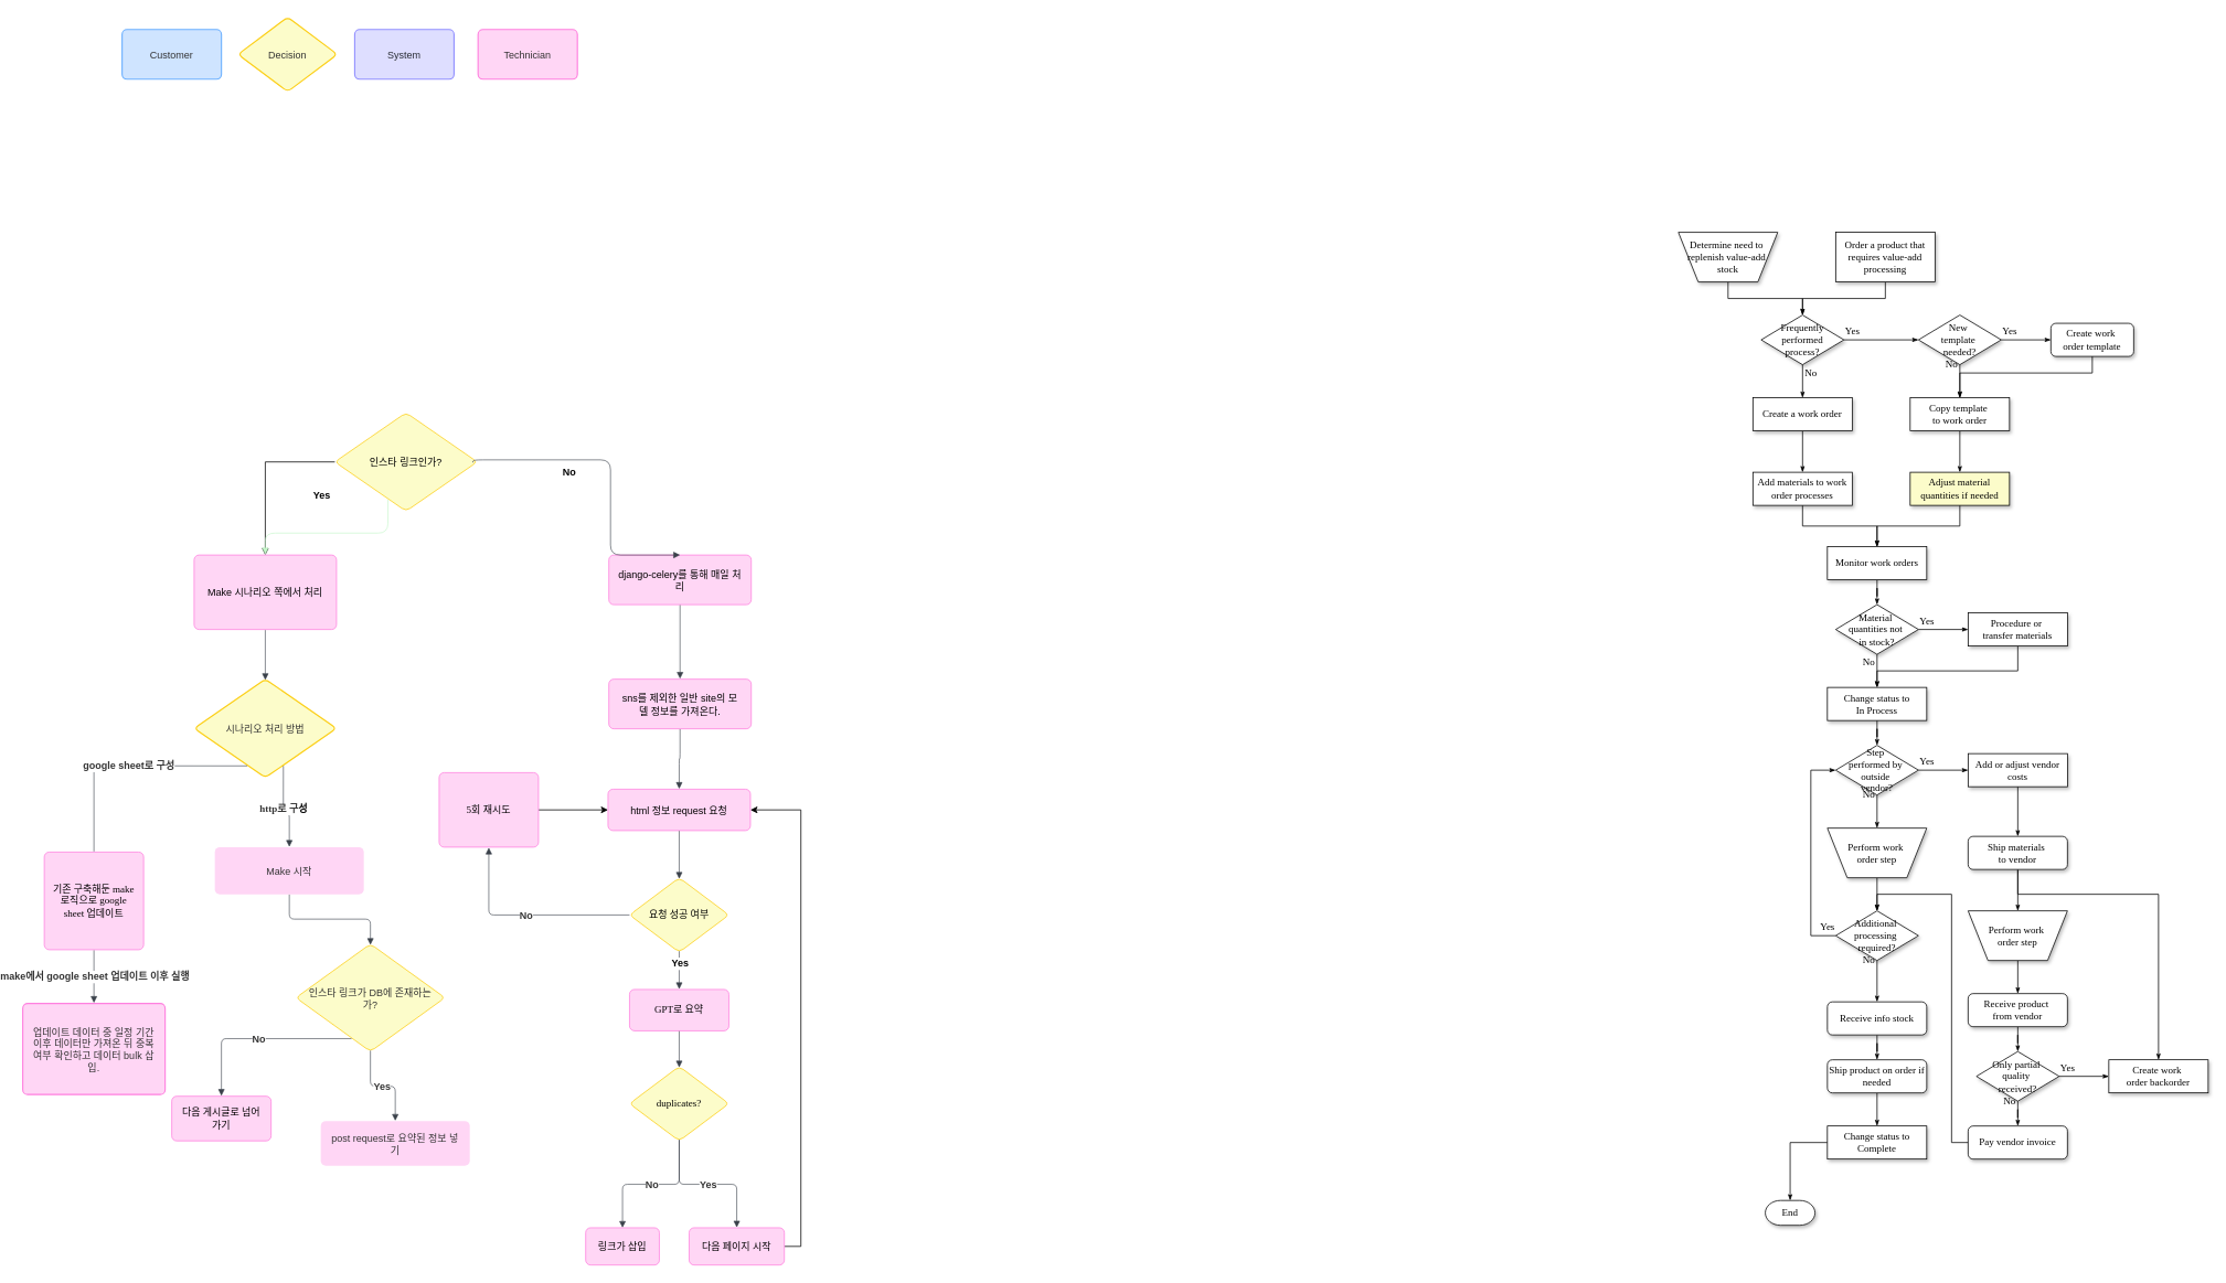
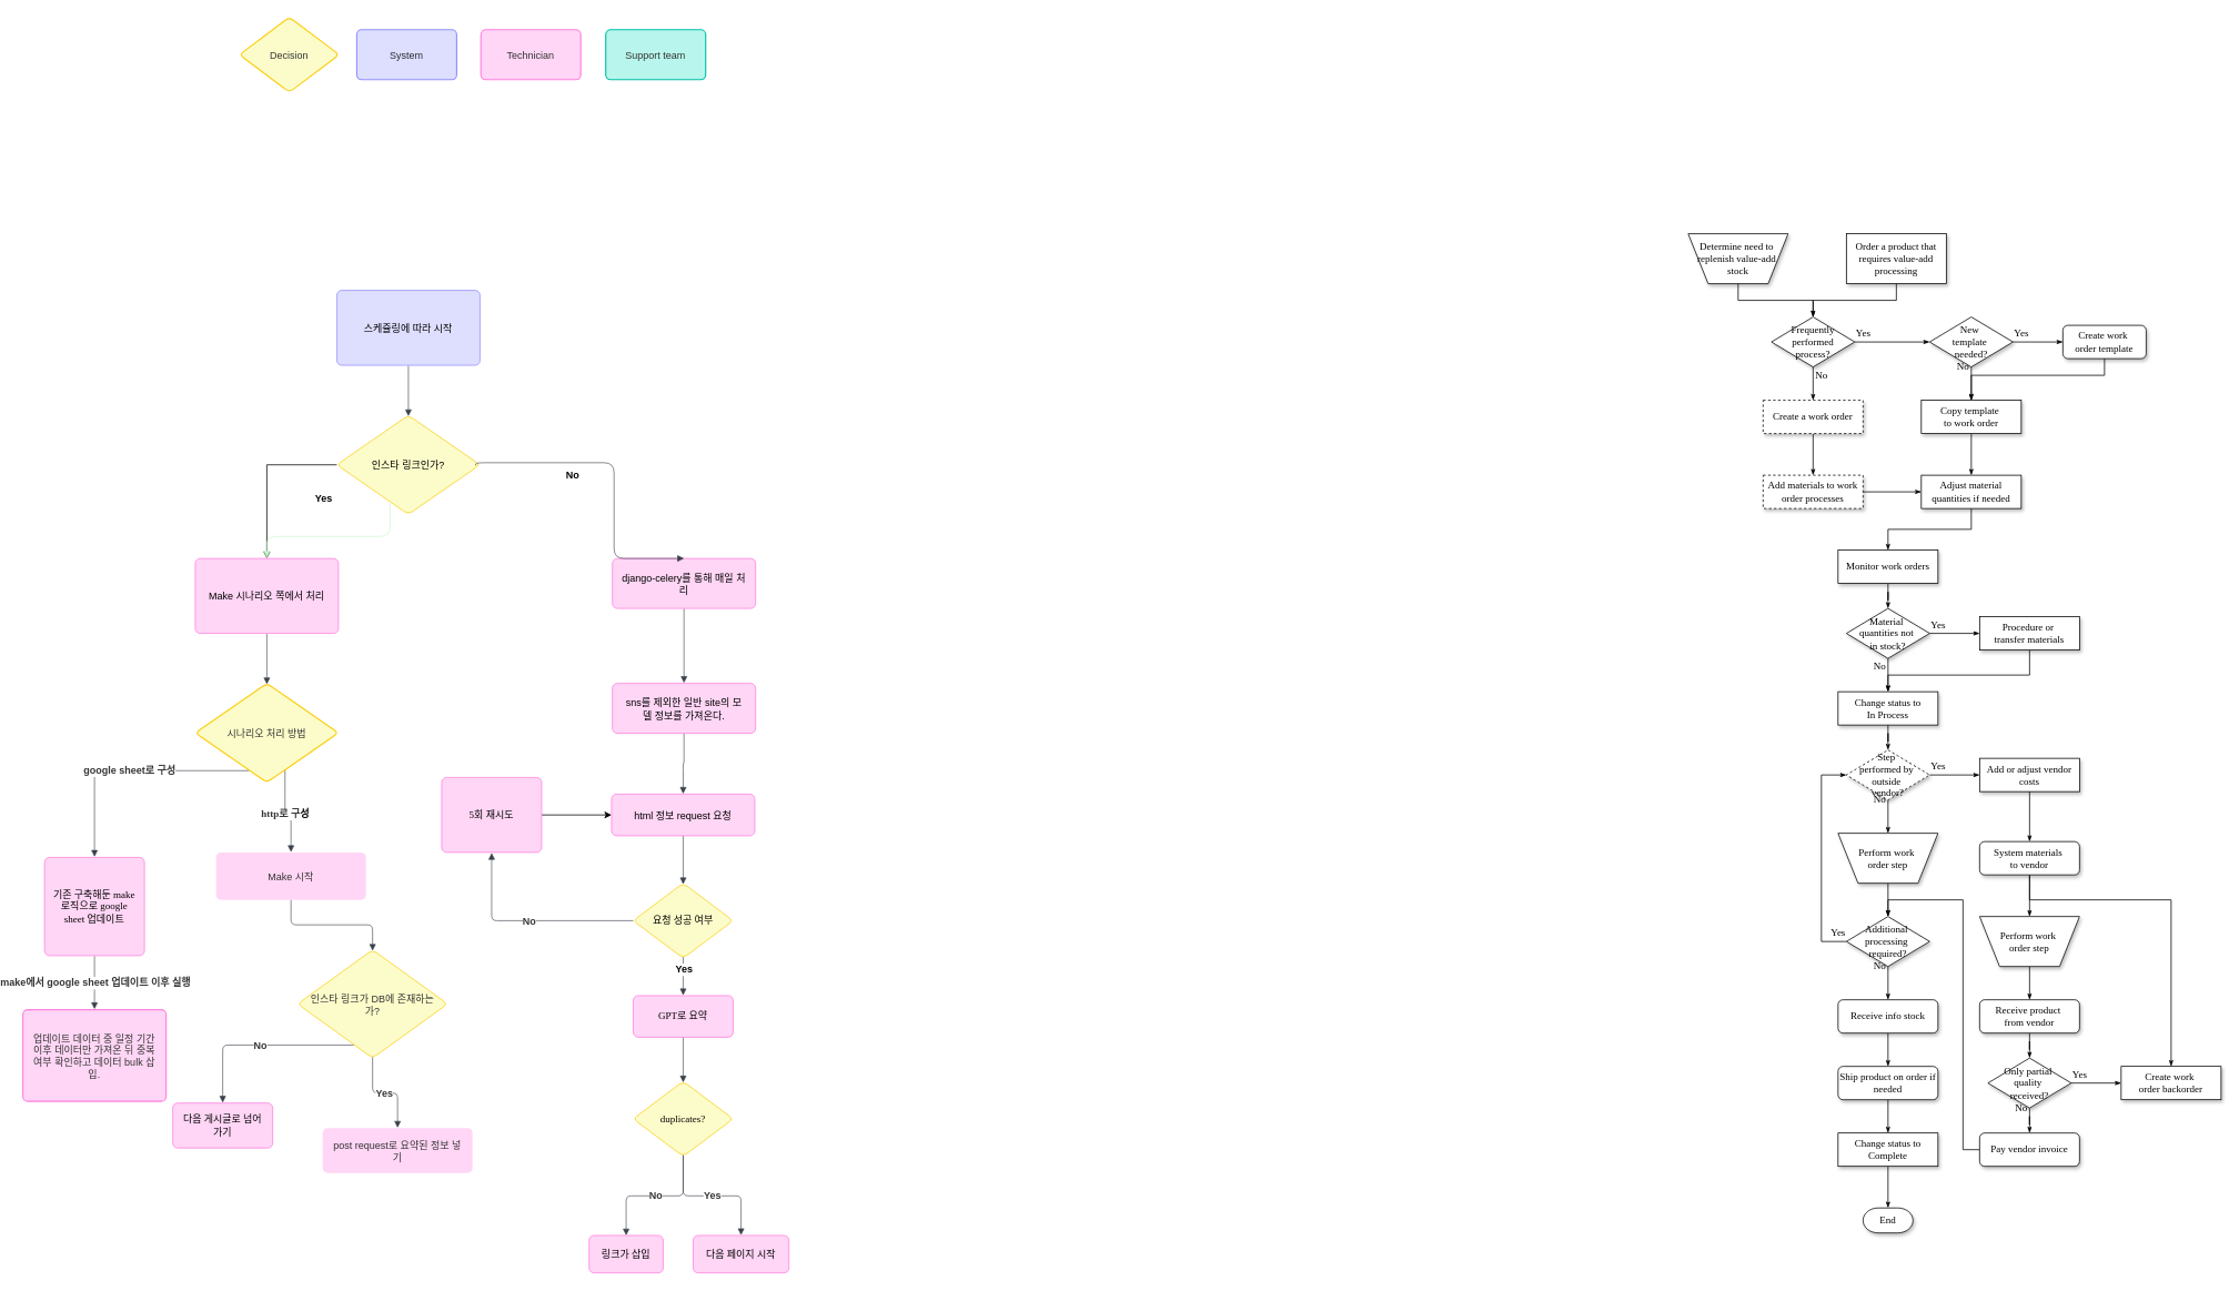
- <mxCell id="112" value="Customer" style="html=1;overflow=block;blockSpacing=1;whiteSpace=wrap;fontSize=12;fontColor=#333333;align=center;spacingLeft=8.4;spacingRight=8.4;spacingTop=2.4;spacing=3.6;strokeColor=#6db1ff;strokeOpacity=100;fillOpacity=100;rounded=1;absoluteArcSize=1;arcSize=12;fillColor=#cfe4ff;strokeWidth=1.5;lucidId=QEb_.zxC__Ga;" parent="1" vertex="1"><mxGeometry x="140" y="35" width="120" height="60" as="geometry" /></mxCell>
+ <mxCell id="116" value="Support team" style="html=1;overflow=block;blockSpacing=1;whiteSpace=wrap;fontSize=12;fontColor=#333333;align=center;spacingLeft=8.4;spacingRight=8.4;spacingTop=2.4;spacing=3.6;strokeColor=#00c2a8;strokeOpacity=100;fillOpacity=100;rounded=1;absoluteArcSize=1;arcSize=12;fillColor=#b8f5ed;strokeWidth=1.5;lucidId=ZEb_KaOEvbZO;" parent="1" vertex="1"><mxGeometry x="720" y="35" width="120" height="60" as="geometry" /></mxCell>
+ <mxCell id="61" value="스케쥴링에 따라 시작" style="html=1;overflow=block;blockSpacing=1;whiteSpace=wrap;fontSize=12;align=center;spacingLeft=8.4;spacingRight=8.4;spacingTop=2.4;spacing=3.6;strokeColor=#9391ff;strokeOpacity=100;fillOpacity=100;rounded=1;absoluteArcSize=1;arcSize=12;fillColor=#dedeff;strokeWidth=NaN;lucidId=Twa_85QtxR6H;" parent="1" vertex="1"><mxGeometry x="397" y="348" width="172" height="90" as="geometry" /></mxCell>
+ <mxCell id="65" value="" style="html=1;jettySize=18;whiteSpace=wrap;fontSize=12;strokeColor=#3a414a;strokeOpacity=100;strokeWidth=0.8;rounded=1;arcSize=24;edgeStyle=orthogonalEdgeStyle;startArrow=none;endArrow=block;endFill=1;exitX=0.5;exitY=1.008;exitPerimeter=0;entryX=0.5;entryY=0.009;entryPerimeter=0;lucidId=Twa_yVmM.Qg3;" parent="1" source="61" target="63" edge="1"><mxGeometry width="100" height="100" relative="1" as="geometry"><Array as="points" /></mxGeometry></mxCell>
- <mxCell id="15" value="Create a work order" style="whiteSpace=wrap;html=1;rounded=0;shadow=1;labelBackgroundColor=none;strokeWidth=1;fontFamily=Verdana;fontSize=12;align=center;" parent="1" vertex="1"><mxGeometry x="2110" y="480" width="120" height="40" as="geometry" /></mxCell>
+ <mxCell id="15" value="Create a work order" style="whiteSpace=wrap;html=1;rounded=0;shadow=1;labelBackgroundColor=none;strokeWidth=1;fontFamily=Verdana;fontSize=12;align=center;dashed=1;" parent="1" vertex="1"><mxGeometry x="2110" y="480" width="120" height="40" as="geometry" /></mxCell>
- <mxCell id="19" value="Add materials to work order processes" style="whiteSpace=wrap;html=1;rounded=0;shadow=1;labelBackgroundColor=none;strokeWidth=1;fontFamily=Verdana;fontSize=12;align=center;spacing=6;" parent="1" vertex="1"><mxGeometry x="2110" y="570" width="120" height="40" as="geometry" /></mxCell>
+ <mxCell id="19" value="Add materials to work order processes" style="whiteSpace=wrap;html=1;rounded=0;shadow=1;labelBackgroundColor=none;strokeWidth=1;fontFamily=Verdana;fontSize=12;align=center;spacing=6;dashed=1;" parent="1" vertex="1"><mxGeometry x="2110" y="570" width="120" height="40" as="geometry" /></mxCell>
- <mxCell id="21" value="Adjust material quantities if needed" style="whiteSpace=wrap;html=1;rounded=0;shadow=1;labelBackgroundColor=none;strokeWidth=1;fontFamily=Verdana;fontSize=12;align=center;spacing=6;fillColor=#fcfcca;" parent="1" vertex="1"><mxGeometry x="2300" y="570" width="120" height="40" as="geometry" /></mxCell>
+ <mxCell id="21" value="Adjust material quantities if needed" style="whiteSpace=wrap;html=1;rounded=0;shadow=1;labelBackgroundColor=none;strokeWidth=1;fontFamily=Verdana;fontSize=12;align=center;spacing=6;" parent="1" vertex="1"><mxGeometry x="2300" y="570" width="120" height="40" as="geometry" /></mxCell>
- <mxCell id="18" style="edgeStyle=orthogonalEdgeStyle;rounded=0;html=1;labelBackgroundColor=none;startSize=5;endArrow=classicThin;endFill=1;endSize=5;jettySize=auto;orthogonalLoop=1;strokeWidth=1;fontFamily=Verdana;fontSize=12;" parent="1" source="19" target="23" edge="1"><mxGeometry relative="1" as="geometry" /></mxCell>
+ <mxCell id="18" style="edgeStyle=orthogonalEdgeStyle;rounded=0;html=1;labelBackgroundColor=none;startSize=5;endArrow=classicThin;endFill=1;endSize=5;jettySize=auto;orthogonalLoop=1;strokeWidth=1;fontFamily=Verdana;fontSize=12;" parent="1" source="19" target="21" edge="1"><mxGeometry relative="1" as="geometry" /></mxCell>
- <mxCell id="33" value="Step&amp;nbsp;&lt;div style=&quot;font-size: 12px;&quot;&gt;performed by&amp;nbsp;&lt;/div&gt;&lt;div style=&quot;font-size: 12px;&quot;&gt;outside&amp;nbsp;&lt;/div&gt;&lt;div style=&quot;font-size: 12px;&quot;&gt;vendor?&lt;/div&gt;" style="rhombus;whiteSpace=wrap;html=1;rounded=0;shadow=1;labelBackgroundColor=none;strokeWidth=1;fontFamily=Verdana;fontSize=12;align=center;" parent="1" vertex="1"><mxGeometry x="2210" y="900" width="100" height="60" as="geometry" /></mxCell>
+ <mxCell id="33" value="Step&amp;nbsp;&lt;div style=&quot;font-size: 12px;&quot;&gt;performed by&amp;nbsp;&lt;/div&gt;&lt;div style=&quot;font-size: 12px;&quot;&gt;outside&amp;nbsp;&lt;/div&gt;&lt;div style=&quot;font-size: 12px;&quot;&gt;vendor?&lt;/div&gt;" style="rhombus;whiteSpace=wrap;html=1;rounded=0;shadow=1;labelBackgroundColor=none;strokeWidth=1;fontFamily=Verdana;fontSize=12;align=center;dashed=1;" parent="1" vertex="1"><mxGeometry x="2210" y="900" width="100" height="60" as="geometry" /></mxCell>
- <mxCell id="76" value="" style="html=1;jettySize=18;whiteSpace=wrap;overflow=block;blockSpacing=1;fontSize=12;fontFamily=Liberation Serif;strokeColor=#3a414a;strokeOpacity=100;strokeWidth=0.8;rounded=1;arcSize=12;edgeStyle=orthogonalEdgeStyle;startArrow=none;endArrow=none;endFill=1;exitX=0.373;exitY=0.881;exitPerimeter=0;entryX=0.5;entryY=-0.006;entryPerimeter=0;lucidId=dQa_PlJsAjxJ;" parent="1" source="71" target="87" edge="1"><mxGeometry width="100" height="100" relative="1" as="geometry"><Array as="points" /></mxGeometry></mxCell>
+ <mxCell id="76" value="" style="html=1;jettySize=18;whiteSpace=wrap;overflow=block;blockSpacing=1;fontSize=12;fontFamily=Liberation Serif;strokeColor=#3a414a;strokeOpacity=100;strokeWidth=0.8;rounded=1;arcSize=12;edgeStyle=orthogonalEdgeStyle;startArrow=none;endArrow=block;endFill=1;exitX=0.373;exitY=0.881;exitPerimeter=0;entryX=0.5;entryY=-0.006;entryPerimeter=0;lucidId=dQa_PlJsAjxJ;" parent="1" source="71" target="87" edge="1"><mxGeometry width="100" height="100" relative="1" as="geometry"><Array as="points" /></mxGeometry></mxCell>
- <mxCell id="40" value="Ship materials&amp;nbsp;&lt;div style=&quot;font-size: 12px;&quot;&gt;to vendor&lt;/div&gt;" style="rounded=1;whiteSpace=wrap;html=1;shadow=1;labelBackgroundColor=none;strokeWidth=1;fontFamily=Verdana;fontSize=12;align=center;" parent="1" vertex="1"><mxGeometry x="2370" y="1010" width="120" height="40" as="geometry" /></mxCell>
+ <mxCell id="40" value="System materials&amp;nbsp;&lt;div style=&quot;font-size: 12px;&quot;&gt;to vendor&lt;/div&gt;" style="rounded=1;whiteSpace=wrap;html=1;shadow=1;labelBackgroundColor=none;strokeWidth=1;fontFamily=Verdana;fontSize=12;align=center;" parent="1" vertex="1"><mxGeometry x="2370" y="1010" width="120" height="40" as="geometry" /></mxCell>
- <mxCell id="47" value="Receive info stock" style="rounded=1;whiteSpace=wrap;html=1;shadow=1;labelBackgroundColor=none;strokeWidth=1;fontFamily=Verdana;fontSize=12;align=center;" parent="1" vertex="1"><mxGeometry x="2200" y="1210" width="120" height="40" as="geometry" /></mxCell>
+ <mxCell id="47" value="Receive info stock" style="rounded=1;whiteSpace=wrap;html=1;shadow=1;labelBackgroundColor=none;strokeWidth=1;fontFamily=Verdana;fontSize=12;align=center;" parent="1" vertex="1"><mxGeometry x="2200" y="1200" width="120" height="40" as="geometry" /></mxCell>
- <mxCell id="107" style="edgeStyle=orthogonalEdgeStyle;rounded=0;orthogonalLoop=1;jettySize=auto;html=1;exitX=1;exitY=0.5;exitDx=0;exitDy=0;entryX=1;entryY=0.5;entryDx=0;entryDy=0;fontFamily=Helvetica;fontSize=12;fontColor=default;" parent="1" source="108" target="93" edge="1"><mxGeometry relative="1" as="geometry" /></mxCell>
- <mxCell id="104" value="duplicates?" style="html=1;overflow=block;blockSpacing=1;whiteSpace=wrap;rhombus;fontSize=12;fontFamily=Liberation Serif;spacing=3.8;strokeColor=#fcce14;strokeOpacity=100;fillOpacity=100;rounded=1;absoluteArcSize=1;arcSize=12;fillColor=#fcfcca;strokeWidth=NaN;lucidId=Mfb_MmH-eRbS;" parent="1" vertex="1"><mxGeometry x="753" y="1288" width="120" height="90" as="geometry" /></mxCell>
+ <mxCell id="104" value="duplicates?" style="html=1;overflow=block;blockSpacing=1;whiteSpace=wrap;rhombus;fontSize=12;fontFamily=Liberation Serif;spacing=3.8;strokeColor=#fcce14;strokeOpacity=100;fillOpacity=100;rounded=1;absoluteArcSize=1;arcSize=12;fillColor=#fcfcca;strokeWidth=NaN;lucidId=Mfb_MmH-eRbS;" parent="1" vertex="1"><mxGeometry x="753" y="1298" width="120" height="90" as="geometry" /></mxCell>
- <mxCell id="60" value="End" style="strokeWidth=1;html=1;shape=mxgraph.flowchart.terminator;whiteSpace=wrap;rounded=0;shadow=1;labelBackgroundColor=none;fontFamily=Verdana;fontSize=12;align=center;" parent="1" vertex="1"><mxGeometry x="2125" y="1450" width="60" height="30" as="geometry" /></mxCell>
+ <mxCell id="60" value="End" style="strokeWidth=1;html=1;shape=mxgraph.flowchart.terminator;whiteSpace=wrap;rounded=0;shadow=1;labelBackgroundColor=none;fontFamily=Verdana;fontSize=12;align=center;" parent="1" vertex="1"><mxGeometry x="2230" y="1450" width="60" height="30" as="geometry" /></mxCell>
